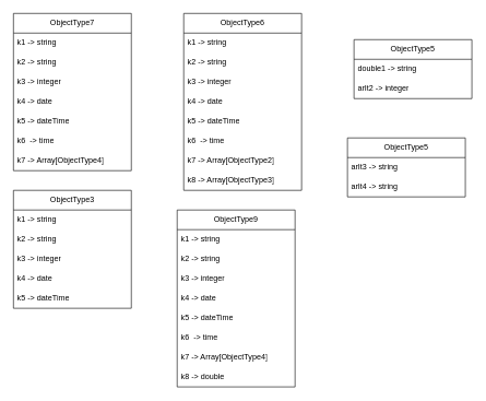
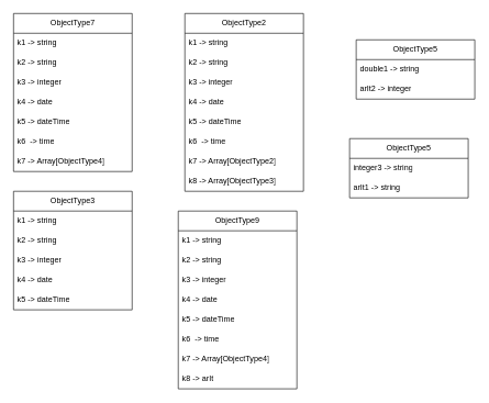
- <mxCell id="10" value="ObjectType6" style="swimlane;fontStyle=0;childLayout=stackLayout;horizontal=1;startSize=30;horizontalStack=0;resizeParent=1;resizeParentMax=0;resizeLast=0;collapsible=1;marginBottom=0;whiteSpace=wrap;html=1;" vertex="1" parent="1"><mxGeometry x="280" y="20" width="180" height="270" as="geometry" /></mxCell>
+ <mxCell id="10" value="ObjectType2" style="swimlane;fontStyle=0;childLayout=stackLayout;horizontal=1;startSize=30;horizontalStack=0;resizeParent=1;resizeParentMax=0;resizeLast=0;collapsible=1;marginBottom=0;whiteSpace=wrap;html=1;" vertex="1" parent="1"><mxGeometry x="280" y="20" width="180" height="270" as="geometry" /></mxCell>
- <mxCell id="38" value="arIt3 -&amp;gt; string" style="text;strokeColor=none;fillColor=none;align=left;verticalAlign=middle;spacingLeft=4;spacingRight=4;overflow=hidden;points=[[0,0.5],[1,0.5]];portConstraint=eastwest;rotatable=0;whiteSpace=wrap;html=1;" vertex="1" parent="37"><mxGeometry y="30" width="180" height="30" as="geometry" /></mxCell>
+ <mxCell id="38" value="integer3 -&amp;gt; string" style="text;strokeColor=none;fillColor=none;align=left;verticalAlign=middle;spacingLeft=4;spacingRight=4;overflow=hidden;points=[[0,0.5],[1,0.5]];portConstraint=eastwest;rotatable=0;whiteSpace=wrap;html=1;" vertex="1" parent="37"><mxGeometry y="30" width="180" height="30" as="geometry" /></mxCell>
- <mxCell id="39" value="arIt4 -&amp;gt; string" style="text;strokeColor=none;fillColor=none;align=left;verticalAlign=middle;spacingLeft=4;spacingRight=4;overflow=hidden;points=[[0,0.5],[1,0.5]];portConstraint=eastwest;rotatable=0;whiteSpace=wrap;html=1;" vertex="1" parent="37"><mxGeometry y="60" width="180" height="30" as="geometry" /></mxCell>
+ <mxCell id="39" value="arIt1 -&amp;gt; string" style="text;strokeColor=none;fillColor=none;align=left;verticalAlign=middle;spacingLeft=4;spacingRight=4;overflow=hidden;points=[[0,0.5],[1,0.5]];portConstraint=eastwest;rotatable=0;whiteSpace=wrap;html=1;" vertex="1" parent="37"><mxGeometry y="60" width="180" height="30" as="geometry" /></mxCell>
- <mxCell id="33" value="k8 -&amp;gt; double" style="text;strokeColor=none;fillColor=none;align=left;verticalAlign=middle;spacingLeft=4;spacingRight=4;overflow=hidden;points=[[0,0.5],[1,0.5]];portConstraint=eastwest;rotatable=0;whiteSpace=wrap;html=1;" vertex="1" parent="25"><mxGeometry y="240" width="180" height="30" as="geometry" /></mxCell>
+ <mxCell id="33" value="k8 -&amp;gt; arIt" style="text;strokeColor=none;fillColor=none;align=left;verticalAlign=middle;spacingLeft=4;spacingRight=4;overflow=hidden;points=[[0,0.5],[1,0.5]];portConstraint=eastwest;rotatable=0;whiteSpace=wrap;html=1;" vertex="1" parent="25"><mxGeometry y="240" width="180" height="30" as="geometry" /></mxCell>
